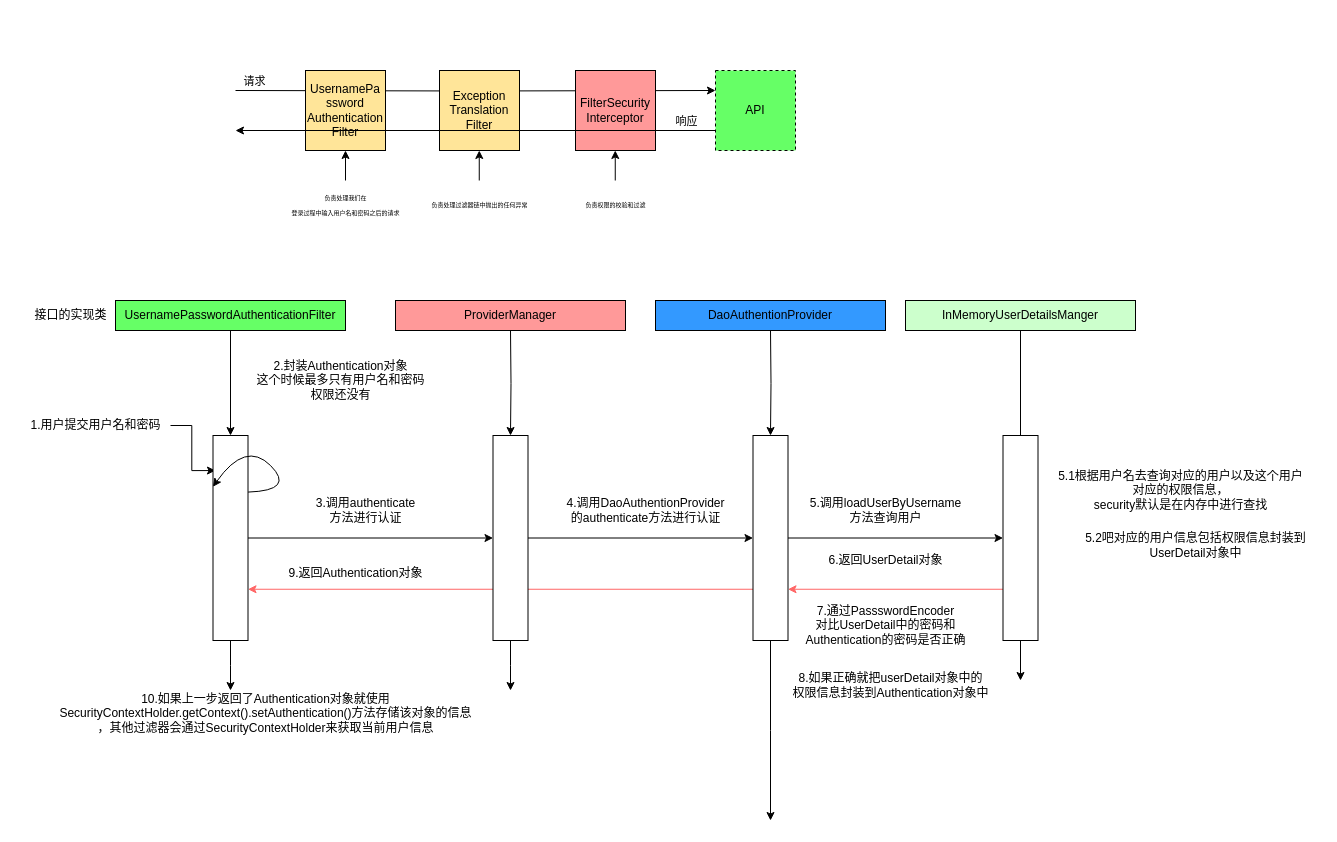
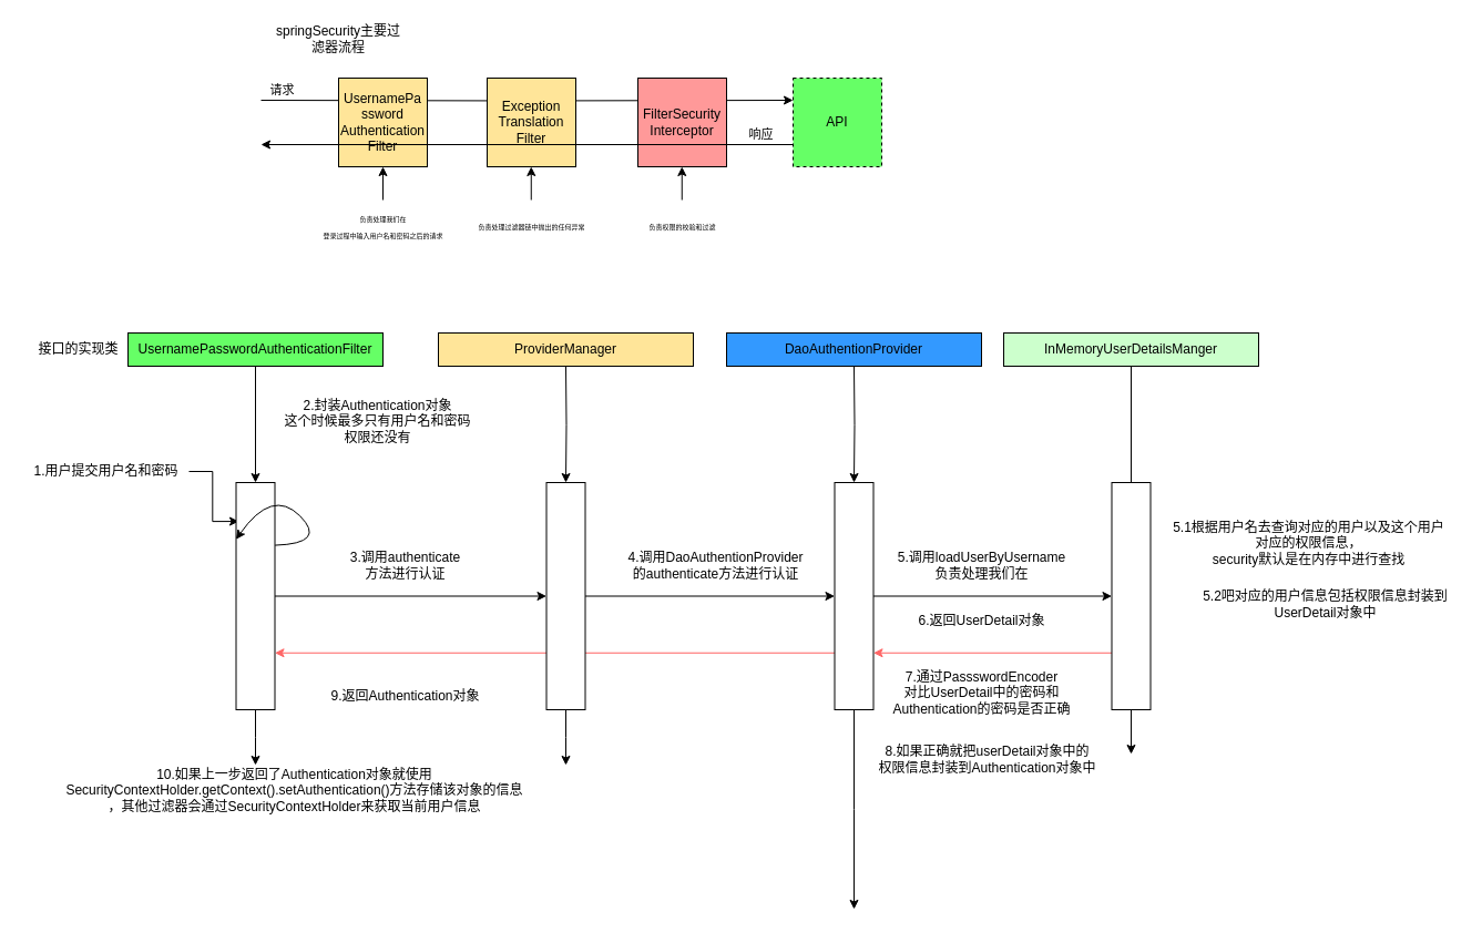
+ <mxCell id="10" value="springSecurity主要过滤器流程" style="text;strokeColor=none;align=center;fillColor=none;html=1;verticalAlign=middle;whiteSpace=wrap;rounded=0;" vertex="1" parent="1"><mxGeometry x="245" y="20" width="120" height="30" as="geometry" /></mxCell>
- <mxCell id="19" value="ProviderManager" style="rounded=0;whiteSpace=wrap;html=1;fillColor=#ff9999;" vertex="1" parent="1"><mxGeometry x="395" y="300" width="230" height="30" as="geometry" /></mxCell>
+ <mxCell id="19" value="ProviderManager" style="rounded=0;whiteSpace=wrap;html=1;fillColor=#FFE599;" vertex="1" parent="1"><mxGeometry x="395" y="300" width="230" height="30" as="geometry" /></mxCell>
- <mxCell id="44" value="5.调用loadUserByUsername&lt;br&gt;方法查询用户" style="text;html=1;align=center;verticalAlign=middle;resizable=0;points=[];autosize=1;strokeColor=none;fillColor=none;" vertex="1" parent="1"><mxGeometry x="800" y="490" width="170" height="40" as="geometry" /></mxCell>
+ <mxCell id="44" value="5.调用loadUserByUsername&lt;br&gt;负责处理我们在" style="text;html=1;align=center;verticalAlign=middle;resizable=0;points=[];autosize=1;strokeColor=none;fillColor=none;" vertex="1" parent="1"><mxGeometry x="800" y="490" width="170" height="40" as="geometry" /></mxCell>
- <mxCell id="50" value="9.返回Authentication对象" style="text;html=1;align=center;verticalAlign=middle;resizable=0;points=[];autosize=1;strokeColor=none;fillColor=none;" vertex="1" parent="1"><mxGeometry x="275" y="558" width="160" height="30" as="geometry" /></mxCell>
+ <mxCell id="50" value="9.返回Authentication对象" style="text;html=1;align=center;verticalAlign=middle;resizable=0;points=[];autosize=1;strokeColor=none;fillColor=none;" vertex="1" parent="1"><mxGeometry x="285" y="613" width="160" height="30" as="geometry" /></mxCell>
